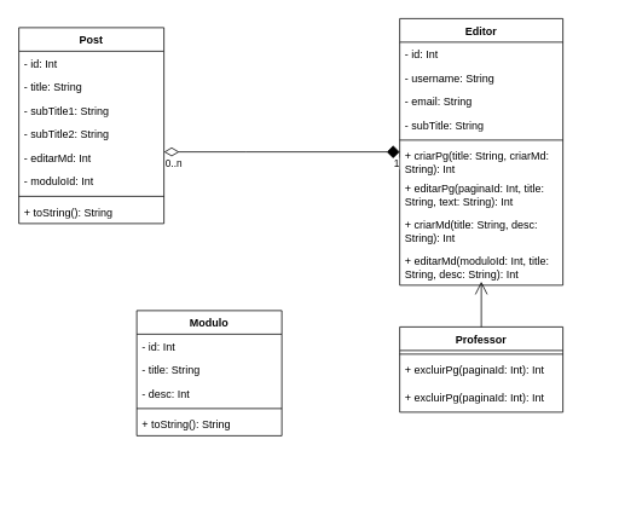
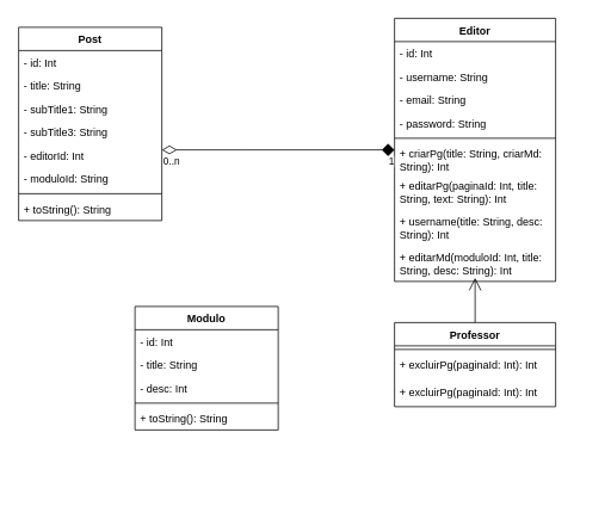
- <mxCell id="11" value="- subTitle: String" style="text;strokeColor=none;fillColor=none;align=left;verticalAlign=top;spacingLeft=4;spacingRight=4;overflow=hidden;rotatable=0;points=[[0,0.5],[1,0.5]];portConstraint=eastwest;whiteSpace=wrap;html=1;" vertex="1" parent="7"><mxGeometry y="104" width="180" height="26" as="geometry" /></mxCell>
+ <mxCell id="11" value="- password: String" style="text;strokeColor=none;fillColor=none;align=left;verticalAlign=top;spacingLeft=4;spacingRight=4;overflow=hidden;rotatable=0;points=[[0,0.5],[1,0.5]];portConstraint=eastwest;whiteSpace=wrap;html=1;" vertex="1" parent="7"><mxGeometry y="104" width="180" height="26" as="geometry" /></mxCell>
- <mxCell id="26" value="- subTitle2: String" style="text;strokeColor=none;fillColor=none;align=left;verticalAlign=top;spacingLeft=4;spacingRight=4;overflow=hidden;rotatable=0;points=[[0,0.5],[1,0.5]];portConstraint=eastwest;whiteSpace=wrap;html=1;" vertex="1" parent="22"><mxGeometry y="104" width="160" height="26" as="geometry" /></mxCell>
+ <mxCell id="26" value="- subTitle3: String" style="text;strokeColor=none;fillColor=none;align=left;verticalAlign=top;spacingLeft=4;spacingRight=4;overflow=hidden;rotatable=0;points=[[0,0.5],[1,0.5]];portConstraint=eastwest;whiteSpace=wrap;html=1;" vertex="1" parent="22"><mxGeometry y="104" width="160" height="26" as="geometry" /></mxCell>
- <mxCell id="27" value="- editarMd: Int" style="text;strokeColor=none;fillColor=none;align=left;verticalAlign=top;spacingLeft=4;spacingRight=4;overflow=hidden;rotatable=0;points=[[0,0.5],[1,0.5]];portConstraint=eastwest;whiteSpace=wrap;html=1;" vertex="1" parent="22"><mxGeometry y="130" width="160" height="26" as="geometry" /></mxCell>
+ <mxCell id="27" value="- editorId: Int" style="text;strokeColor=none;fillColor=none;align=left;verticalAlign=top;spacingLeft=4;spacingRight=4;overflow=hidden;rotatable=0;points=[[0,0.5],[1,0.5]];portConstraint=eastwest;whiteSpace=wrap;html=1;" vertex="1" parent="22"><mxGeometry y="130" width="160" height="26" as="geometry" /></mxCell>
- <mxCell id="28" value="- moduloId: Int" style="text;strokeColor=none;fillColor=none;align=left;verticalAlign=top;spacingLeft=4;spacingRight=4;overflow=hidden;rotatable=0;points=[[0,0.5],[1,0.5]];portConstraint=eastwest;whiteSpace=wrap;html=1;" vertex="1" parent="22"><mxGeometry y="156" width="160" height="26" as="geometry" /></mxCell>
+ <mxCell id="28" value="- moduloId: String" style="text;strokeColor=none;fillColor=none;align=left;verticalAlign=top;spacingLeft=4;spacingRight=4;overflow=hidden;rotatable=0;points=[[0,0.5],[1,0.5]];portConstraint=eastwest;whiteSpace=wrap;html=1;" vertex="1" parent="22"><mxGeometry y="156" width="160" height="26" as="geometry" /></mxCell>
- <mxCell id="15" value="+ criarMd(title: String, desc: String): Int" style="text;strokeColor=none;fillColor=none;align=left;verticalAlign=top;spacingLeft=4;spacingRight=4;overflow=hidden;rotatable=0;points=[[0,0.5],[1,0.5]];portConstraint=eastwest;whiteSpace=wrap;html=1;" vertex="1" parent="7"><mxGeometry y="214" width="180" height="40" as="geometry" /></mxCell>
+ <mxCell id="15" value="+ username(title: String, desc: String): Int" style="text;strokeColor=none;fillColor=none;align=left;verticalAlign=top;spacingLeft=4;spacingRight=4;overflow=hidden;rotatable=0;points=[[0,0.5],[1,0.5]];portConstraint=eastwest;whiteSpace=wrap;html=1;" vertex="1" parent="7"><mxGeometry y="214" width="180" height="40" as="geometry" /></mxCell>
